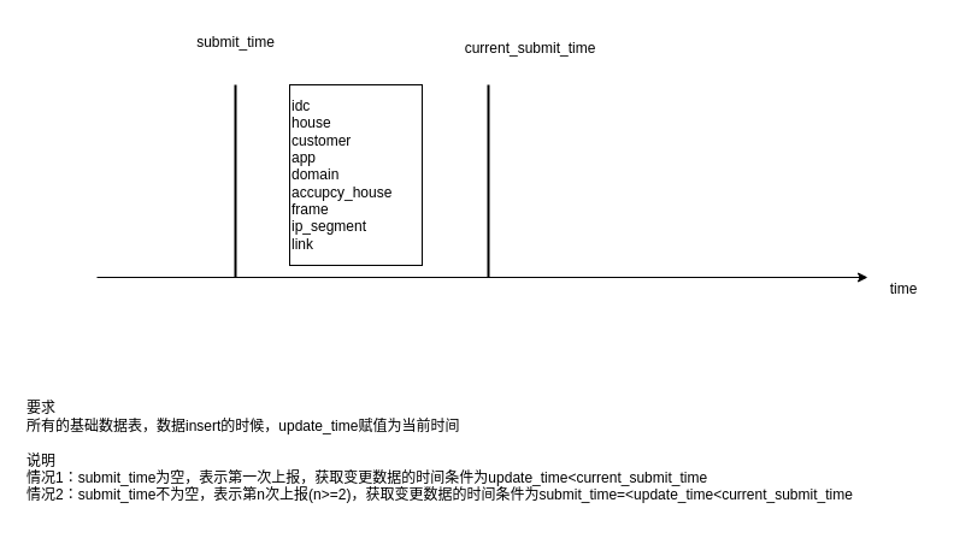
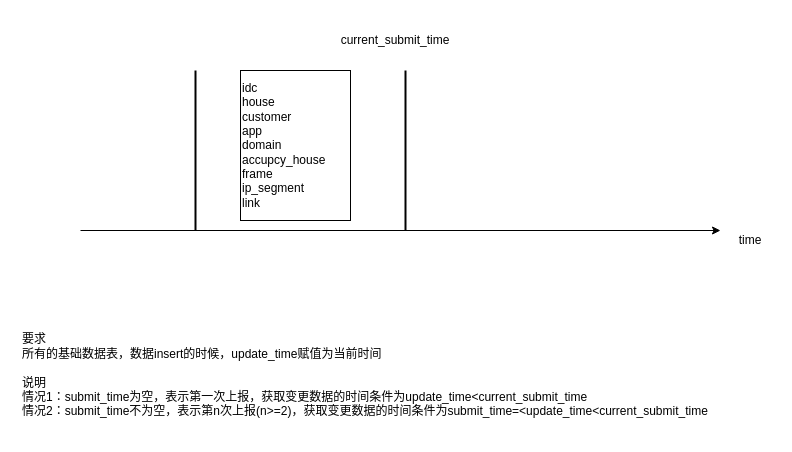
- <mxCell id="4" value="submit_time" style="text;html=1;strokeColor=none;fillColor=none;align=center;verticalAlign=middle;whiteSpace=wrap;rounded=0;" vertex="1" parent="1"><mxGeometry x="162.5" y="20" width="65" height="30" as="geometry" /></mxCell>
- <mxCell id="5" value="current_submit_time" style="text;html=1;strokeColor=none;fillColor=none;align=center;verticalAlign=middle;whiteSpace=wrap;rounded=0;" vertex="1" parent="1"><mxGeometry x="385" y="30" width="110" height="20" as="geometry" /></mxCell>
+ <mxCell id="5" value="current_submit_time" style="text;html=1;strokeColor=none;fillColor=none;align=center;verticalAlign=middle;whiteSpace=wrap;rounded=0;" vertex="1" parent="1"><mxGeometry x="340" y="30" width="110" height="20" as="geometry" /></mxCell>
